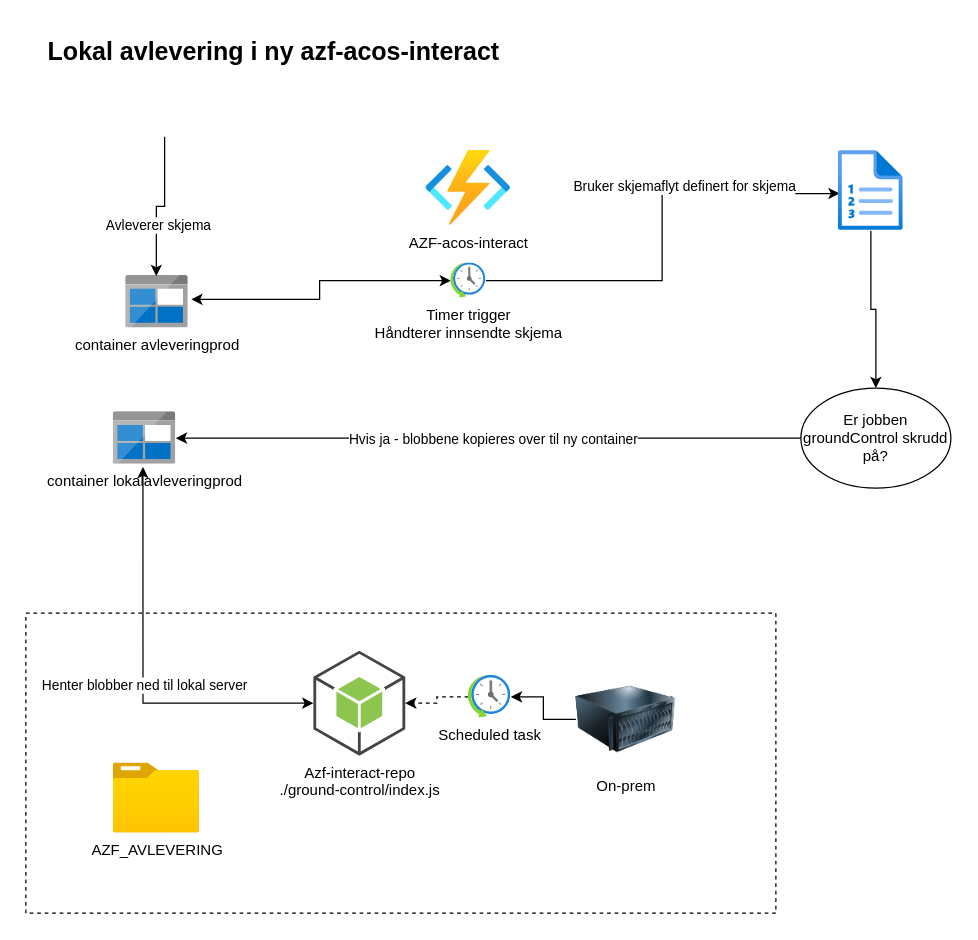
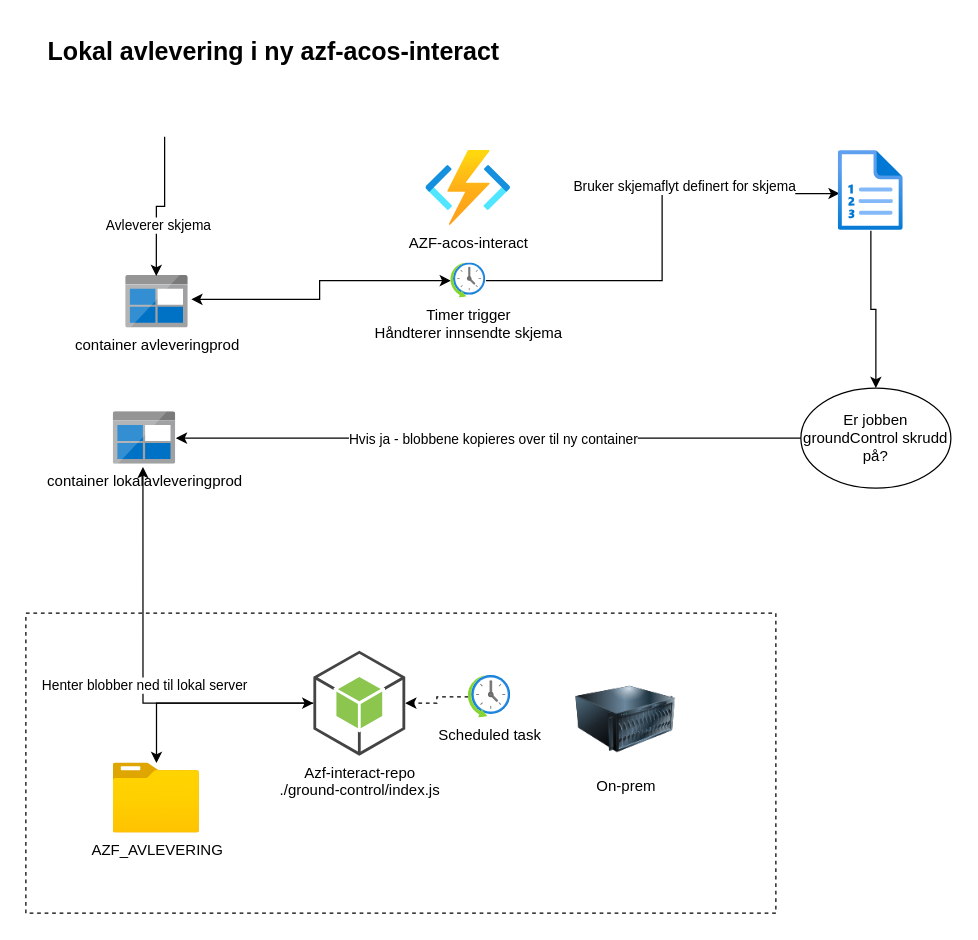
- <mxCell id="23" style="edgeStyle=orthogonalEdgeStyle;rounded=0;orthogonalLoop=1;jettySize=auto;html=1;" edge="1" parent="1" source="24" target="26"><mxGeometry relative="1" as="geometry" /></mxCell>
+ <mxCell id="21" style="edgeStyle=orthogonalEdgeStyle;rounded=0;orthogonalLoop=1;jettySize=auto;html=1;" edge="1" parent="1" source="22" target="27"><mxGeometry relative="1" as="geometry" /></mxCell>
